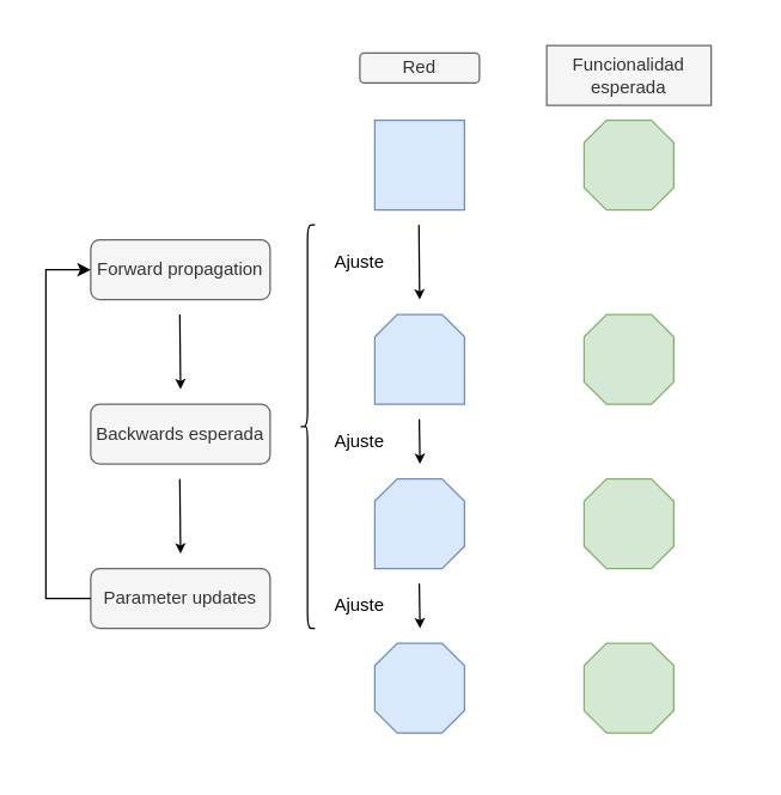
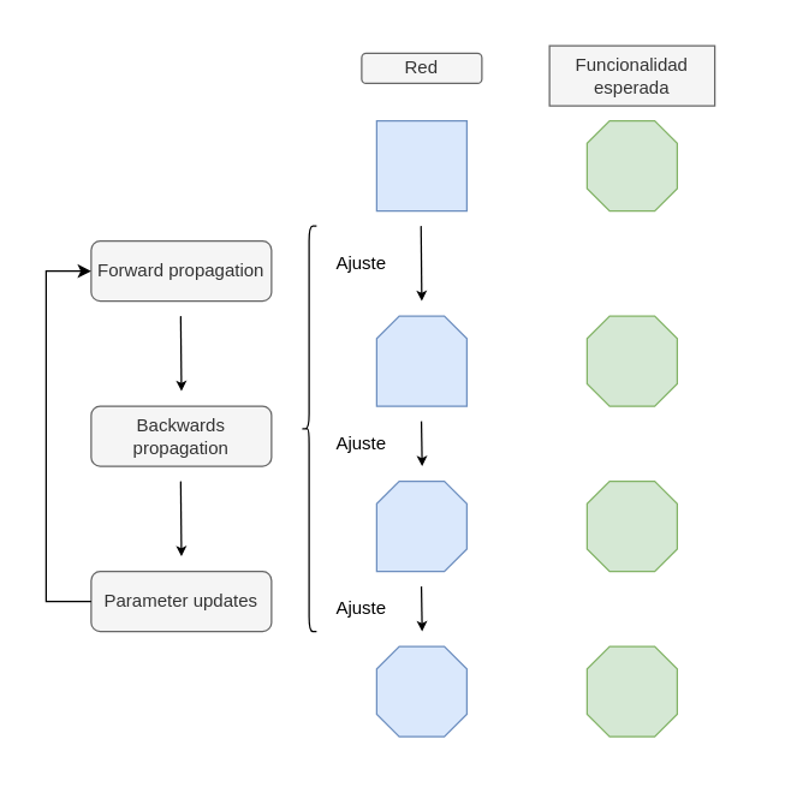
- <mxCell id="21" value="Backwards esperada" style="rounded=1;whiteSpace=wrap;html=1;fillColor=#f5f5f5;fontColor=#333333;strokeColor=#666666;" vertex="1" parent="1"><mxGeometry x="60" y="270" width="120" height="40" as="geometry" /></mxCell>
+ <mxCell id="21" value="Backwards propagation" style="rounded=1;whiteSpace=wrap;html=1;fillColor=#f5f5f5;fontColor=#333333;strokeColor=#666666;" vertex="1" parent="1"><mxGeometry x="60" y="270" width="120" height="40" as="geometry" /></mxCell>
